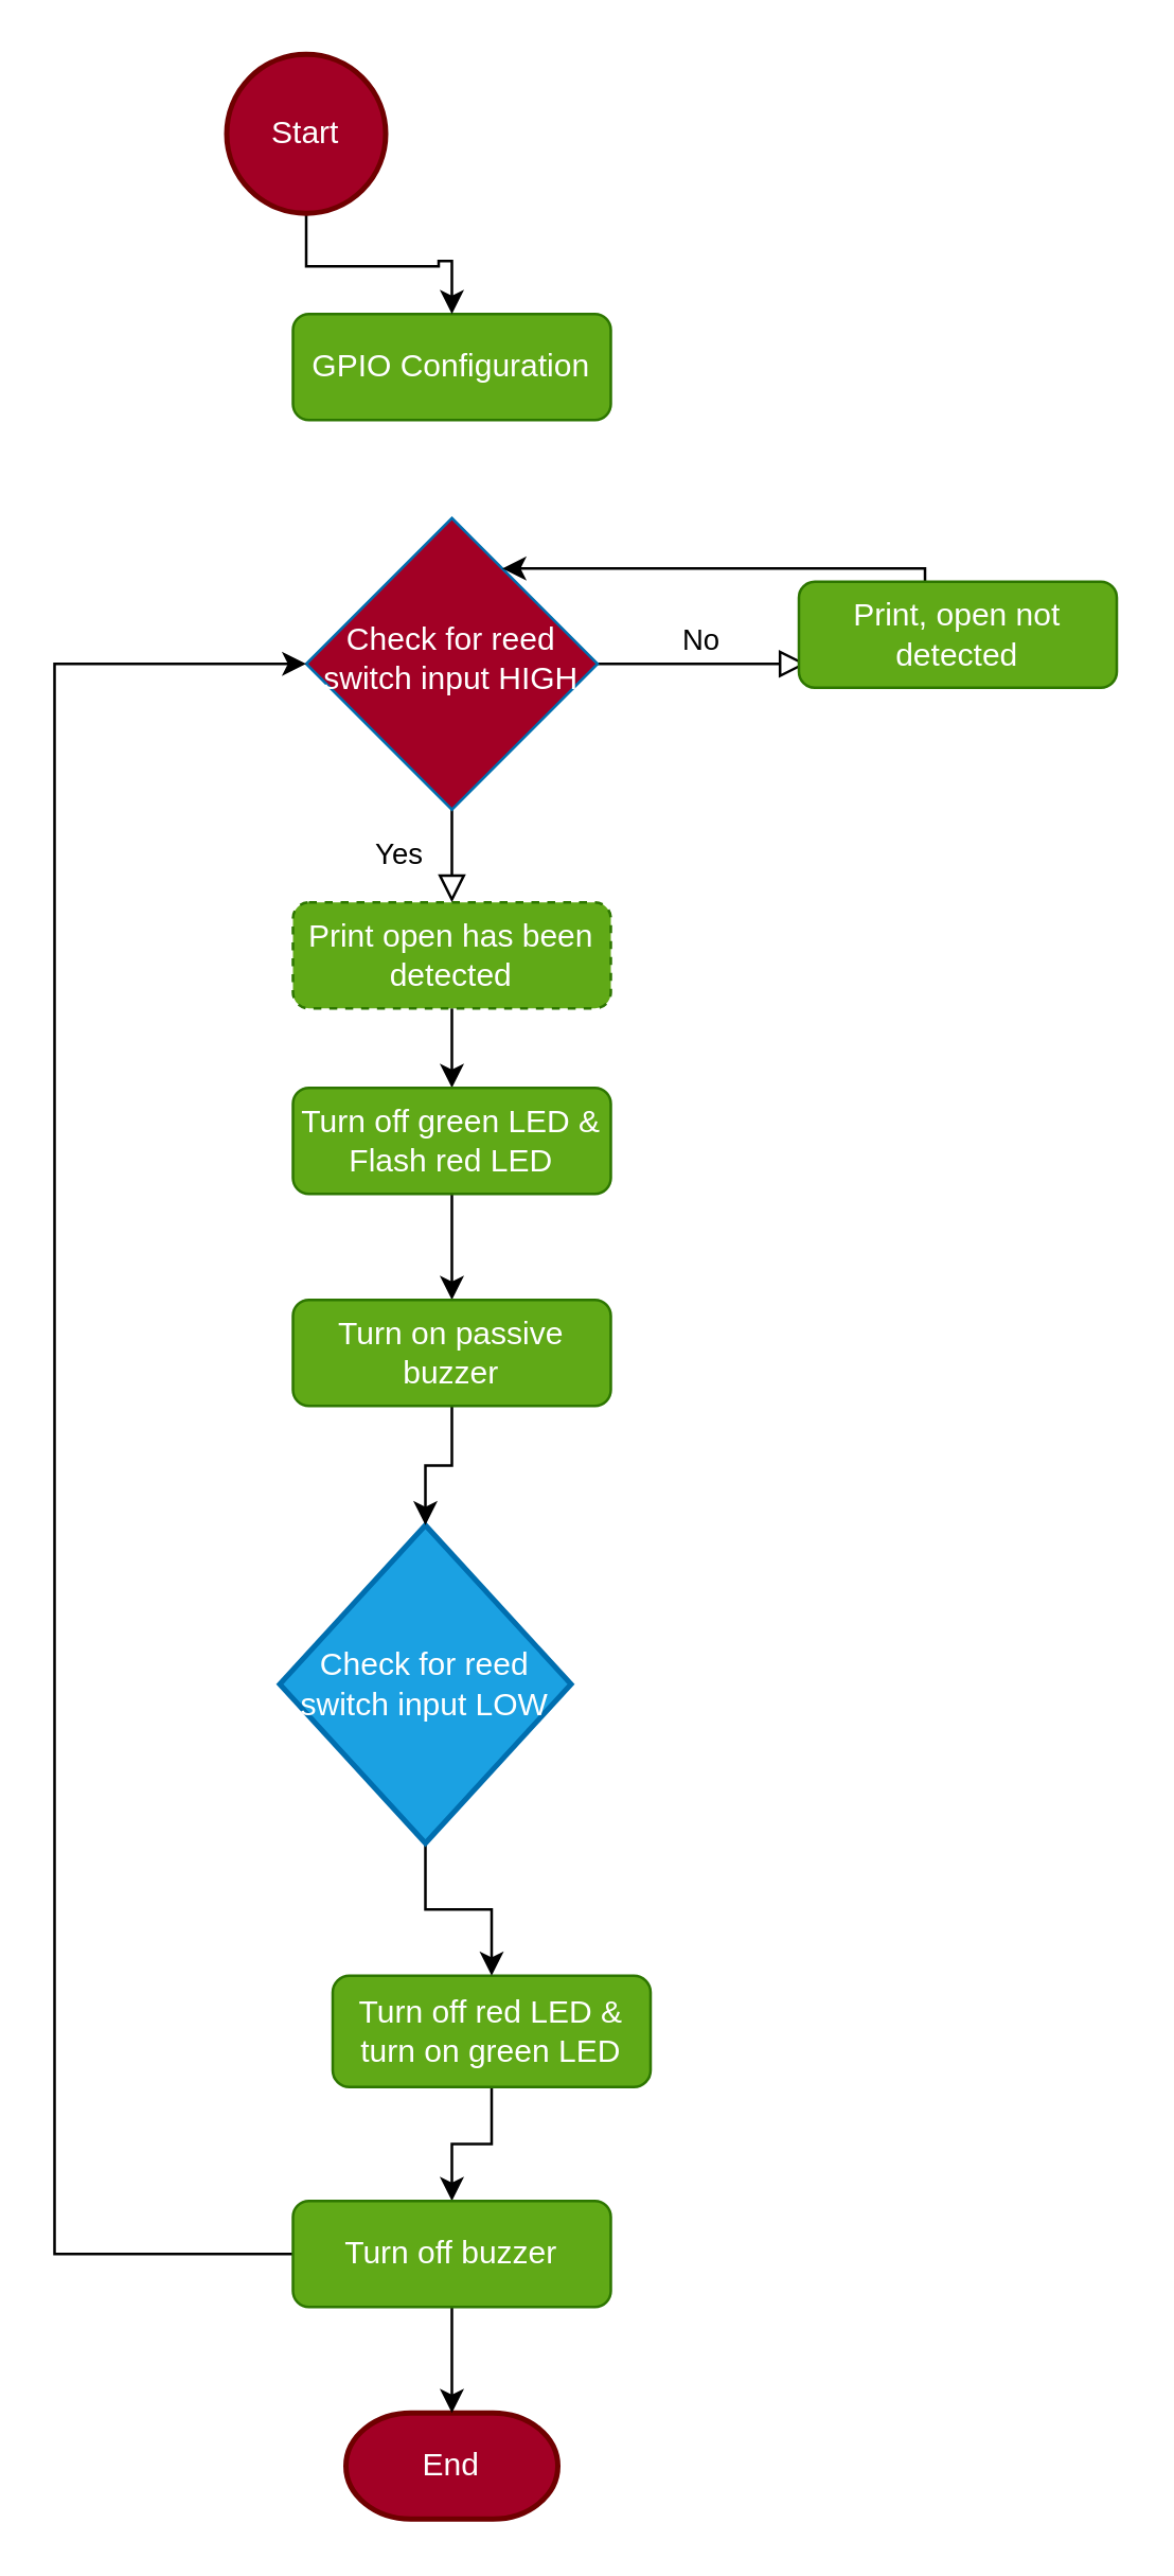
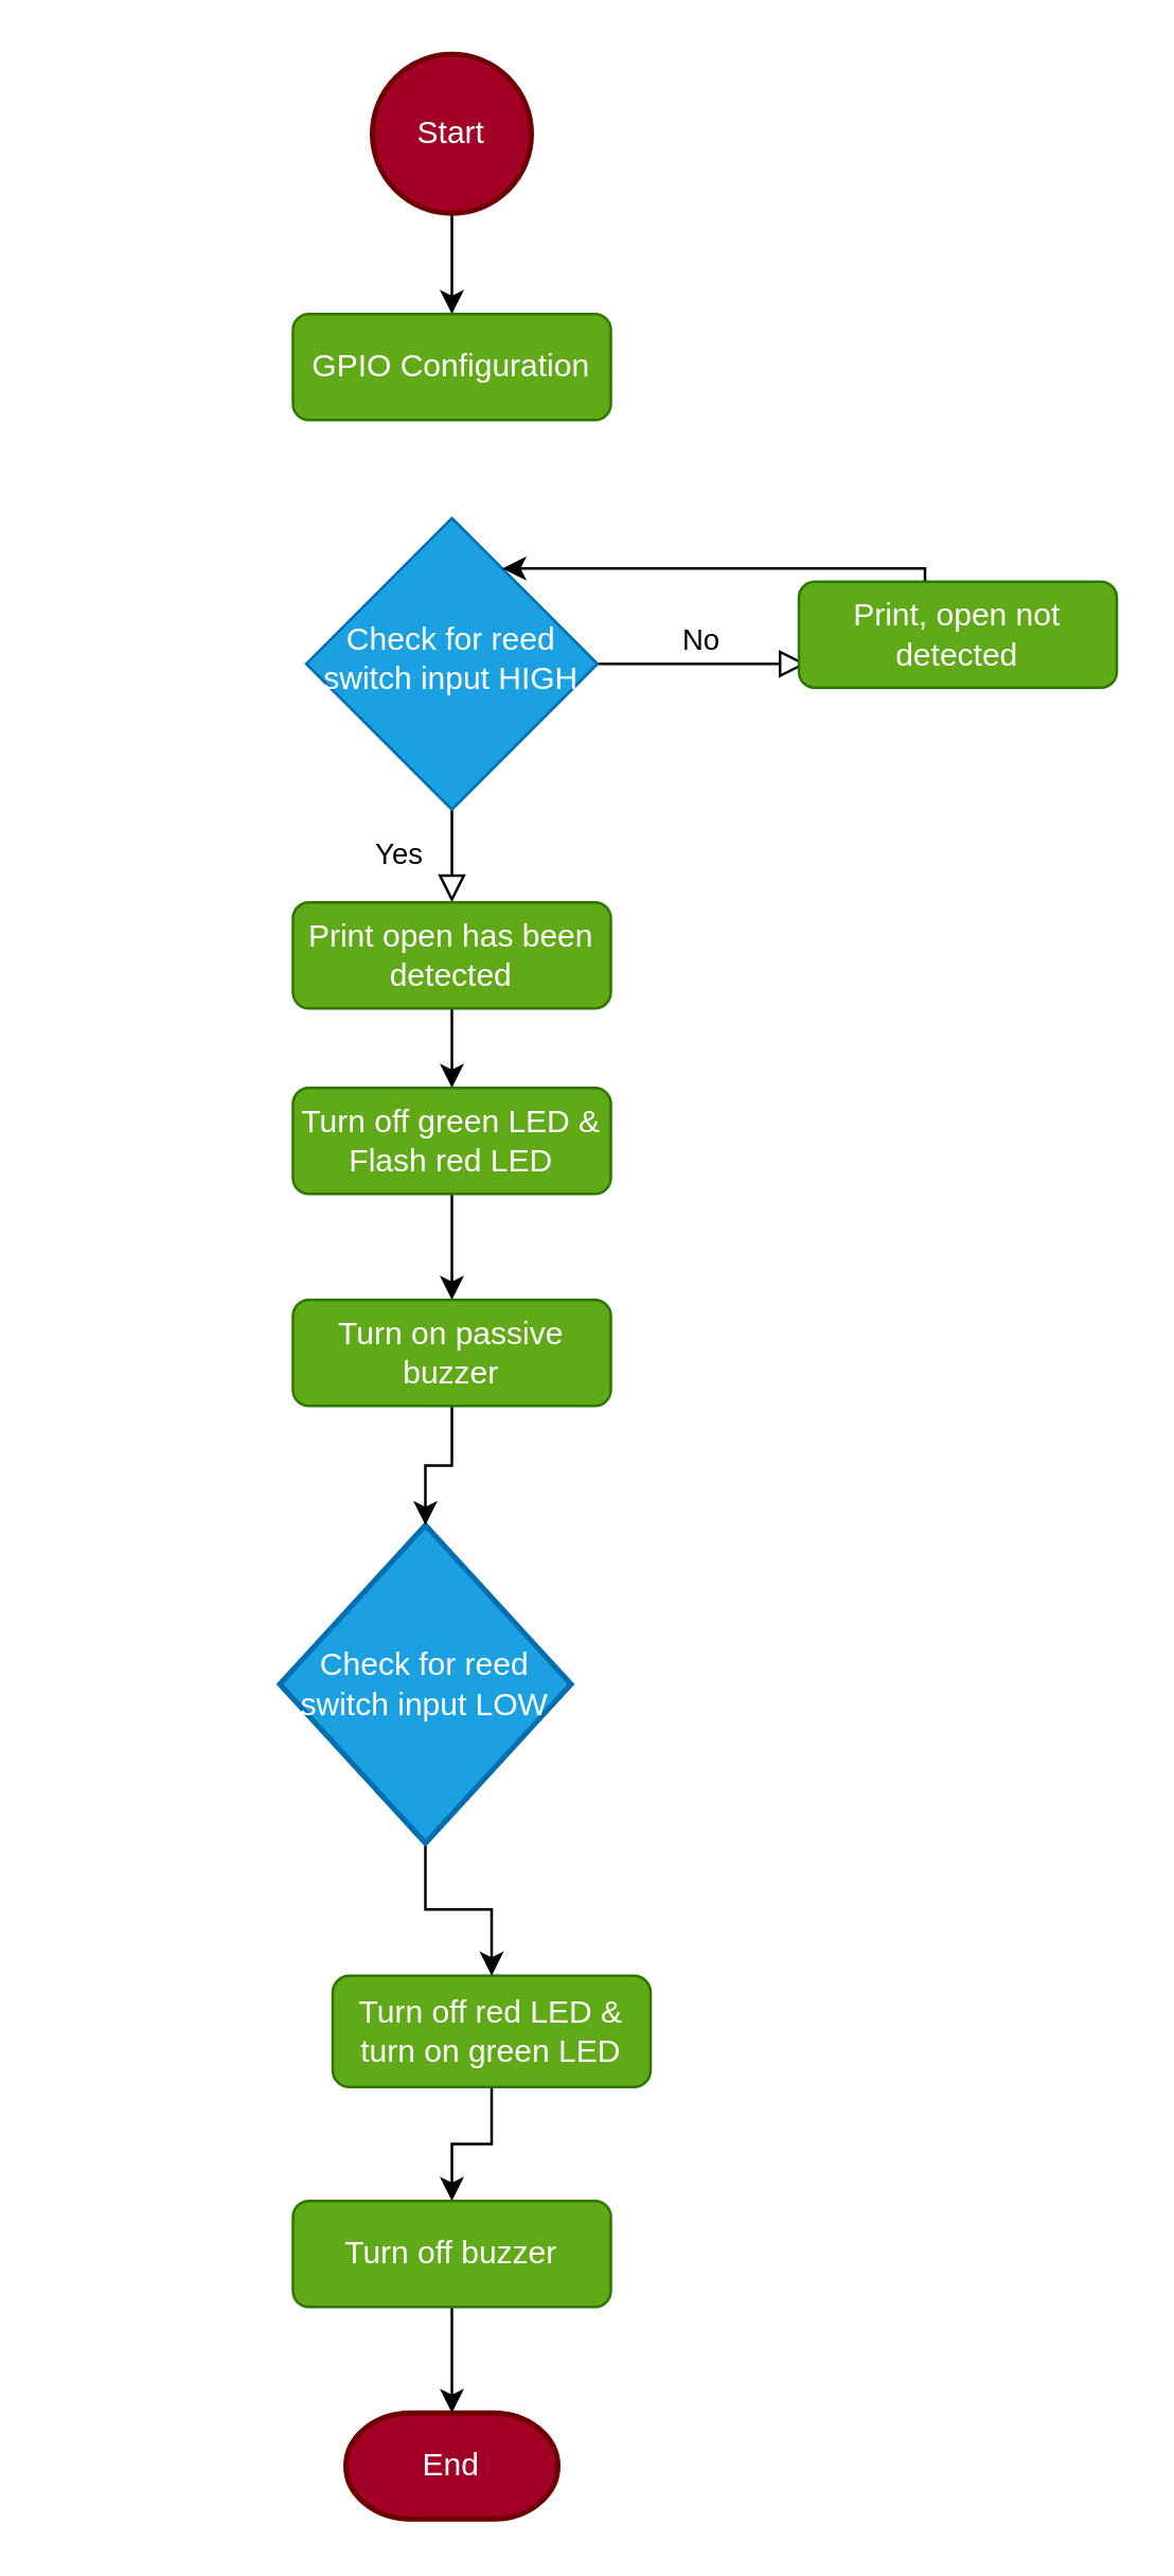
- <mxCell id="17" value="Start" style="strokeWidth=2;html=1;shape=mxgraph.flowchart.start_2;whiteSpace=wrap;fillColor=#a20025;strokeColor=#6F0000;fontColor=#ffffff;" vertex="1" parent="1"><mxGeometry x="85" y="20" width="60" height="60" as="geometry" /></mxCell>
+ <mxCell id="17" value="Start" style="strokeWidth=2;html=1;shape=mxgraph.flowchart.start_2;whiteSpace=wrap;fillColor=#a20025;strokeColor=#6F0000;fontColor=#ffffff;" vertex="1" parent="1"><mxGeometry x="140" y="20" width="60" height="60" as="geometry" /></mxCell>
- <mxCell id="5" value="Check for reed switch input HIGH" style="rhombus;whiteSpace=wrap;html=1;shadow=0;fontFamily=Helvetica;fontSize=12;align=center;strokeWidth=1;spacing=6;spacingTop=-4;fillColor=#a20025;fontColor=#ffffff;strokeColor=#006EAF;" parent="1" vertex="1"><mxGeometry x="115" y="195" width="110" height="110" as="geometry" /></mxCell>
+ <mxCell id="5" value="Check for reed switch input HIGH" style="rhombus;whiteSpace=wrap;html=1;shadow=0;fontFamily=Helvetica;fontSize=12;align=center;strokeWidth=1;spacing=6;spacingTop=-4;fillColor=#1ba1e2;fontColor=#ffffff;strokeColor=#006EAF;" parent="1" vertex="1"><mxGeometry x="115" y="195" width="110" height="110" as="geometry" /></mxCell>
- <mxCell id="9" value="Print open has been detected" style="rounded=1;whiteSpace=wrap;html=1;fontSize=12;glass=0;strokeWidth=1;shadow=0;fillColor=light-dark(#60A917,#99FF99);fontColor=#ffffff;strokeColor=#2D7600;dashed=1;" parent="1" vertex="1"><mxGeometry x="110" y="340" width="120" height="40" as="geometry" /></mxCell>
+ <mxCell id="9" value="Print open has been detected" style="rounded=1;whiteSpace=wrap;html=1;fontSize=12;glass=0;strokeWidth=1;shadow=0;fillColor=light-dark(#60A917,#99FF99);fontColor=#ffffff;strokeColor=#2D7600;" parent="1" vertex="1"><mxGeometry x="110" y="340" width="120" height="40" as="geometry" /></mxCell>
- <mxCell id="22" style="edgeStyle=orthogonalEdgeStyle;rounded=0;orthogonalLoop=1;jettySize=auto;html=1;entryX=0;entryY=0.5;entryDx=0;entryDy=0;" edge="1" parent="1" source="23" target="5"><mxGeometry relative="1" as="geometry"><mxPoint x="110" y="250" as="targetPoint" /><Array as="points"><mxPoint x="20" y="850" /><mxPoint x="20" y="250" /></Array></mxGeometry></mxCell>
